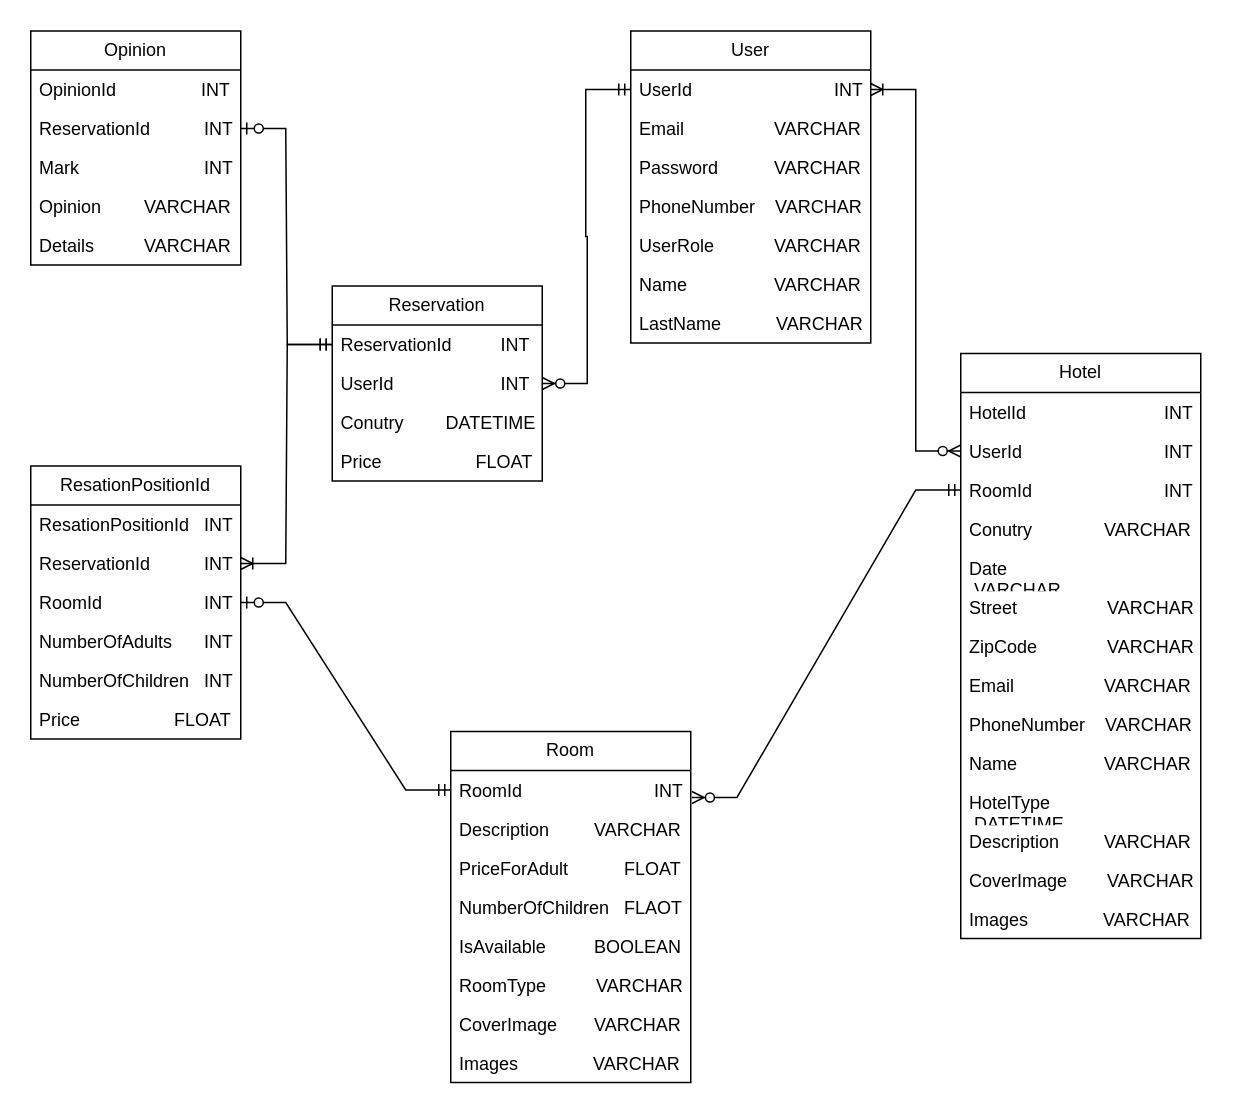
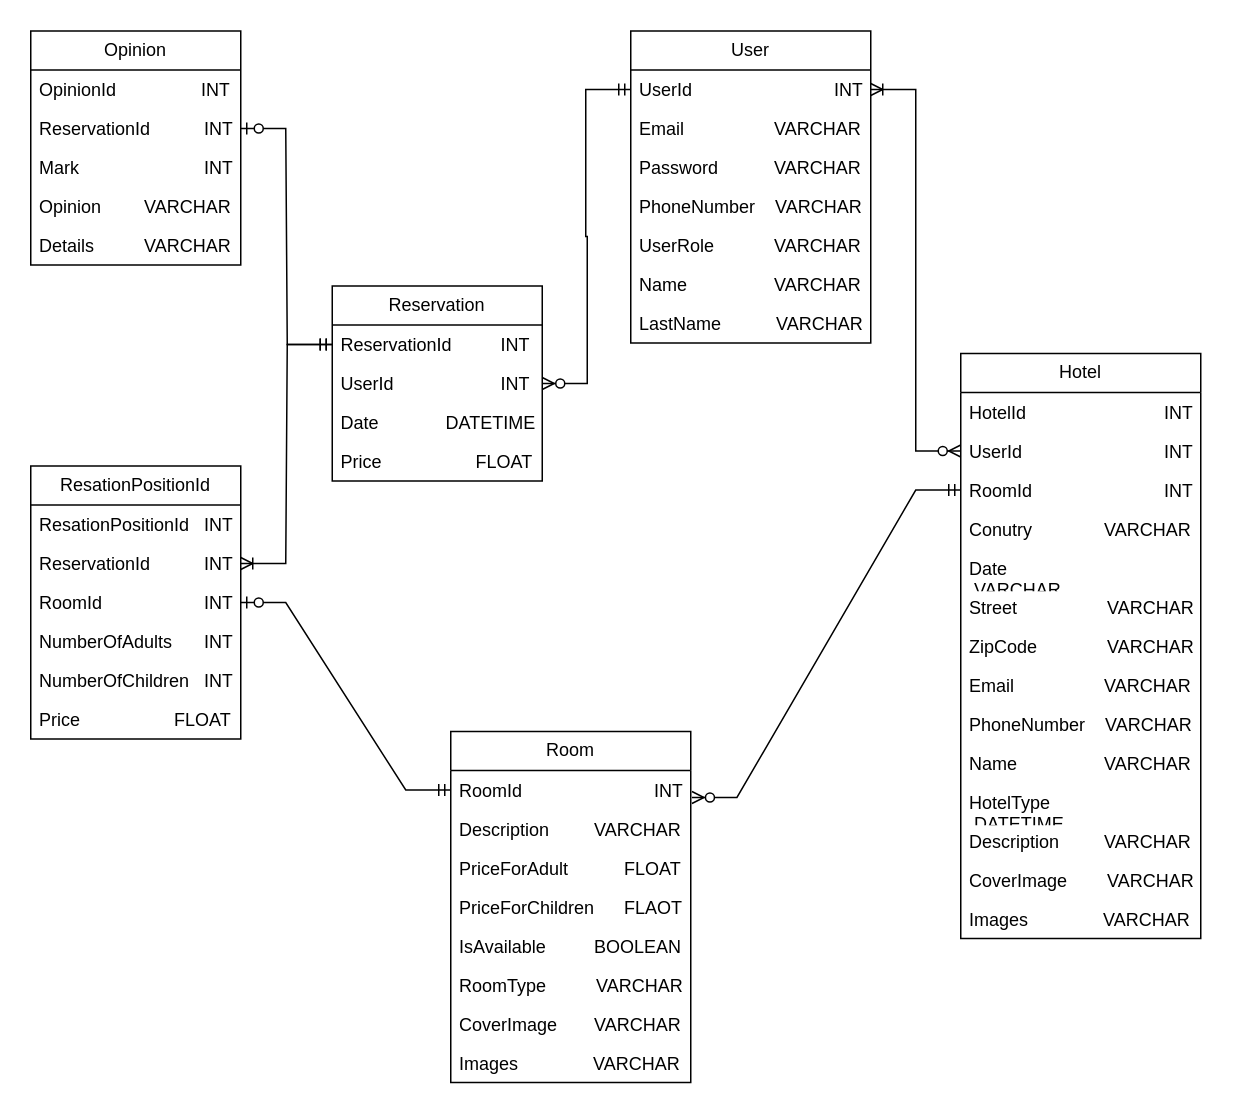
- <mxCell id="37" value="Conutry&lt;span style=&quot;white-space: pre;&quot;&gt;&#09;&lt;/span&gt;&amp;nbsp; &amp;nbsp; &amp;nbsp;DATETIME" style="text;strokeColor=none;fillColor=none;align=left;verticalAlign=top;spacingLeft=4;spacingRight=4;overflow=hidden;rotatable=0;points=[[0,0.5],[1,0.5]];portConstraint=eastwest;whiteSpace=wrap;html=1;" parent="34" vertex="1"><mxGeometry y="78" width="140" height="26" as="geometry" /></mxCell>
+ <mxCell id="37" value="Date&lt;span style=&quot;white-space: pre;&quot;&gt;&#09;&lt;/span&gt;&amp;nbsp; &amp;nbsp; &amp;nbsp;DATETIME" style="text;strokeColor=none;fillColor=none;align=left;verticalAlign=top;spacingLeft=4;spacingRight=4;overflow=hidden;rotatable=0;points=[[0,0.5],[1,0.5]];portConstraint=eastwest;whiteSpace=wrap;html=1;" parent="34" vertex="1"><mxGeometry y="78" width="140" height="26" as="geometry" /></mxCell>
- <mxCell id="29" value="NumberOfChildren&lt;span style=&quot;white-space: pre;&quot;&gt;&#09;&lt;/span&gt;&amp;nbsp;FLAOT" style="text;strokeColor=none;fillColor=none;align=left;verticalAlign=top;spacingLeft=4;spacingRight=4;overflow=hidden;rotatable=0;points=[[0,0.5],[1,0.5]];portConstraint=eastwest;whiteSpace=wrap;html=1;" parent="25" vertex="1"><mxGeometry y="104" width="160" height="26" as="geometry" /></mxCell>
+ <mxCell id="29" value="PriceForChildren&lt;span style=&quot;white-space: pre;&quot;&gt;&#09;&lt;/span&gt;&amp;nbsp;FLAOT" style="text;strokeColor=none;fillColor=none;align=left;verticalAlign=top;spacingLeft=4;spacingRight=4;overflow=hidden;rotatable=0;points=[[0,0.5],[1,0.5]];portConstraint=eastwest;whiteSpace=wrap;html=1;" parent="25" vertex="1"><mxGeometry y="104" width="160" height="26" as="geometry" /></mxCell>
